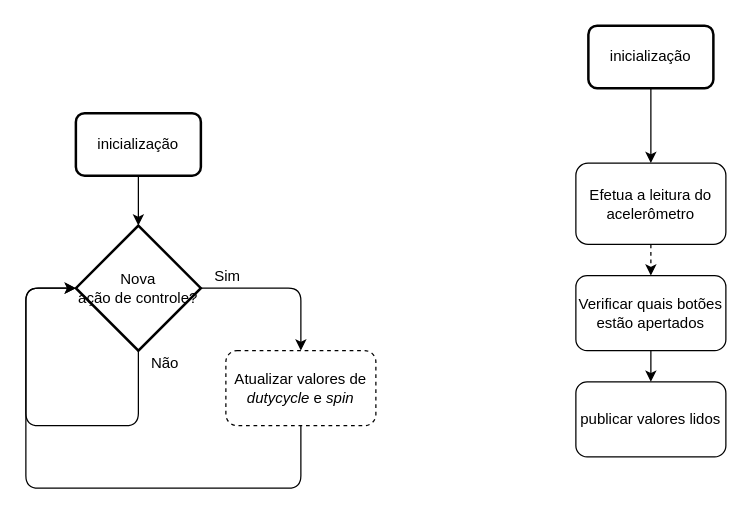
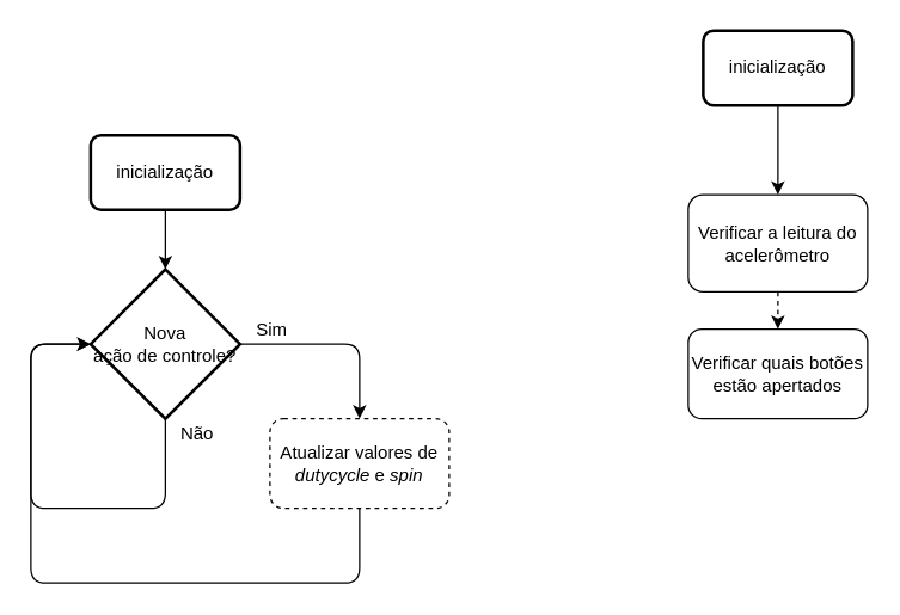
- <mxCell id="12" value="Efetua a leitura do acelerômetro" style="rounded=1;whiteSpace=wrap;html=1;" vertex="1" parent="1"><mxGeometry x="460" y="130" width="120" height="65" as="geometry" /></mxCell>
+ <mxCell id="12" value="Verificar a leitura do acelerômetro" style="rounded=1;whiteSpace=wrap;html=1;" vertex="1" parent="1"><mxGeometry x="460" y="130" width="120" height="65" as="geometry" /></mxCell>
- <mxCell id="17" value="" style="endArrow=classic;html=1;entryX=0.5;entryY=0;entryDx=0;entryDy=0;exitX=0.5;exitY=1;exitDx=0;exitDy=0;" edge="1" parent="1" source="13" target="16"><mxGeometry width="50" height="50" relative="1" as="geometry"><mxPoint x="530" y="205" as="sourcePoint" /><mxPoint x="530" y="230" as="targetPoint" /></mxGeometry></mxCell>
- <mxCell id="16" value="publicar valores lidos" style="rounded=1;whiteSpace=wrap;html=1;" vertex="1" parent="1"><mxGeometry x="460" y="305" width="120" height="60" as="geometry" /></mxCell>
